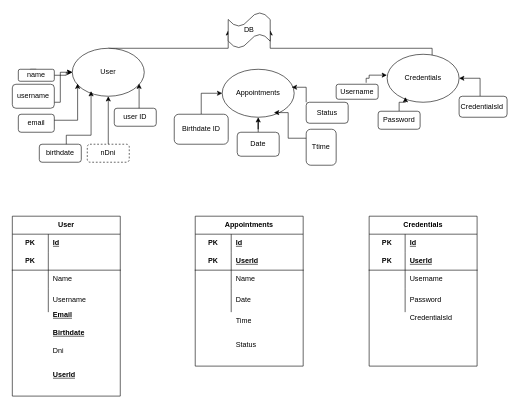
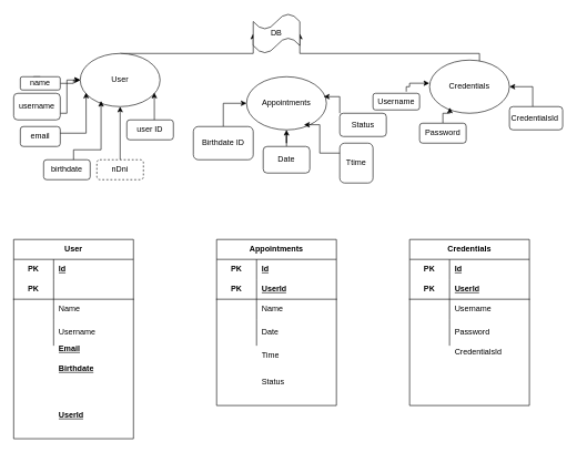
- <mxCell id="51" value="Dni" style="shape=partialRectangle;connectable=0;fillColor=none;top=0;left=0;bottom=0;right=0;align=left;spacingLeft=6;overflow=hidden;html=1;whiteSpace=wrap;" parent="1" vertex="1"><mxGeometry x="80" y="570" width="120" height="30" as="geometry"><mxRectangle width="120" height="30" as="alternateBounds" /></mxGeometry></mxCell>
